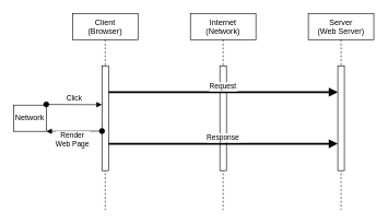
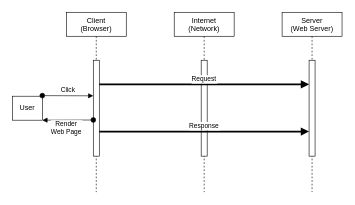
- <mxCell id="2" value="Network" style="whiteSpace=wrap;html=1;" vertex="1" parent="1"><mxGeometry x="20" y="160" width="50" height="40" as="geometry" /></mxCell>
+ <mxCell id="2" value="User" style="whiteSpace=wrap;html=1;" vertex="1" parent="1"><mxGeometry x="20" y="160" width="50" height="40" as="geometry" /></mxCell>
